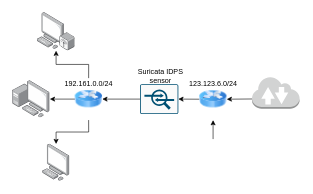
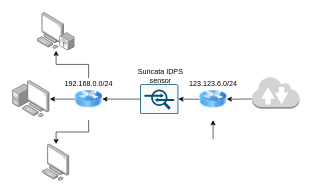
- <mxCell id="11" value="192.161.0.0/24" style="text;html=1;align=center;verticalAlign=middle;resizable=0;points=[];autosize=1;" vertex="1" parent="1"><mxGeometry x="92.15" y="130" width="110" height="20" as="geometry" /></mxCell>
+ <mxCell id="11" value="192.168.0.0/24" style="text;html=1;align=center;verticalAlign=middle;resizable=0;points=[];autosize=1;" vertex="1" parent="1"><mxGeometry x="92.15" y="130" width="110" height="20" as="geometry" /></mxCell>
